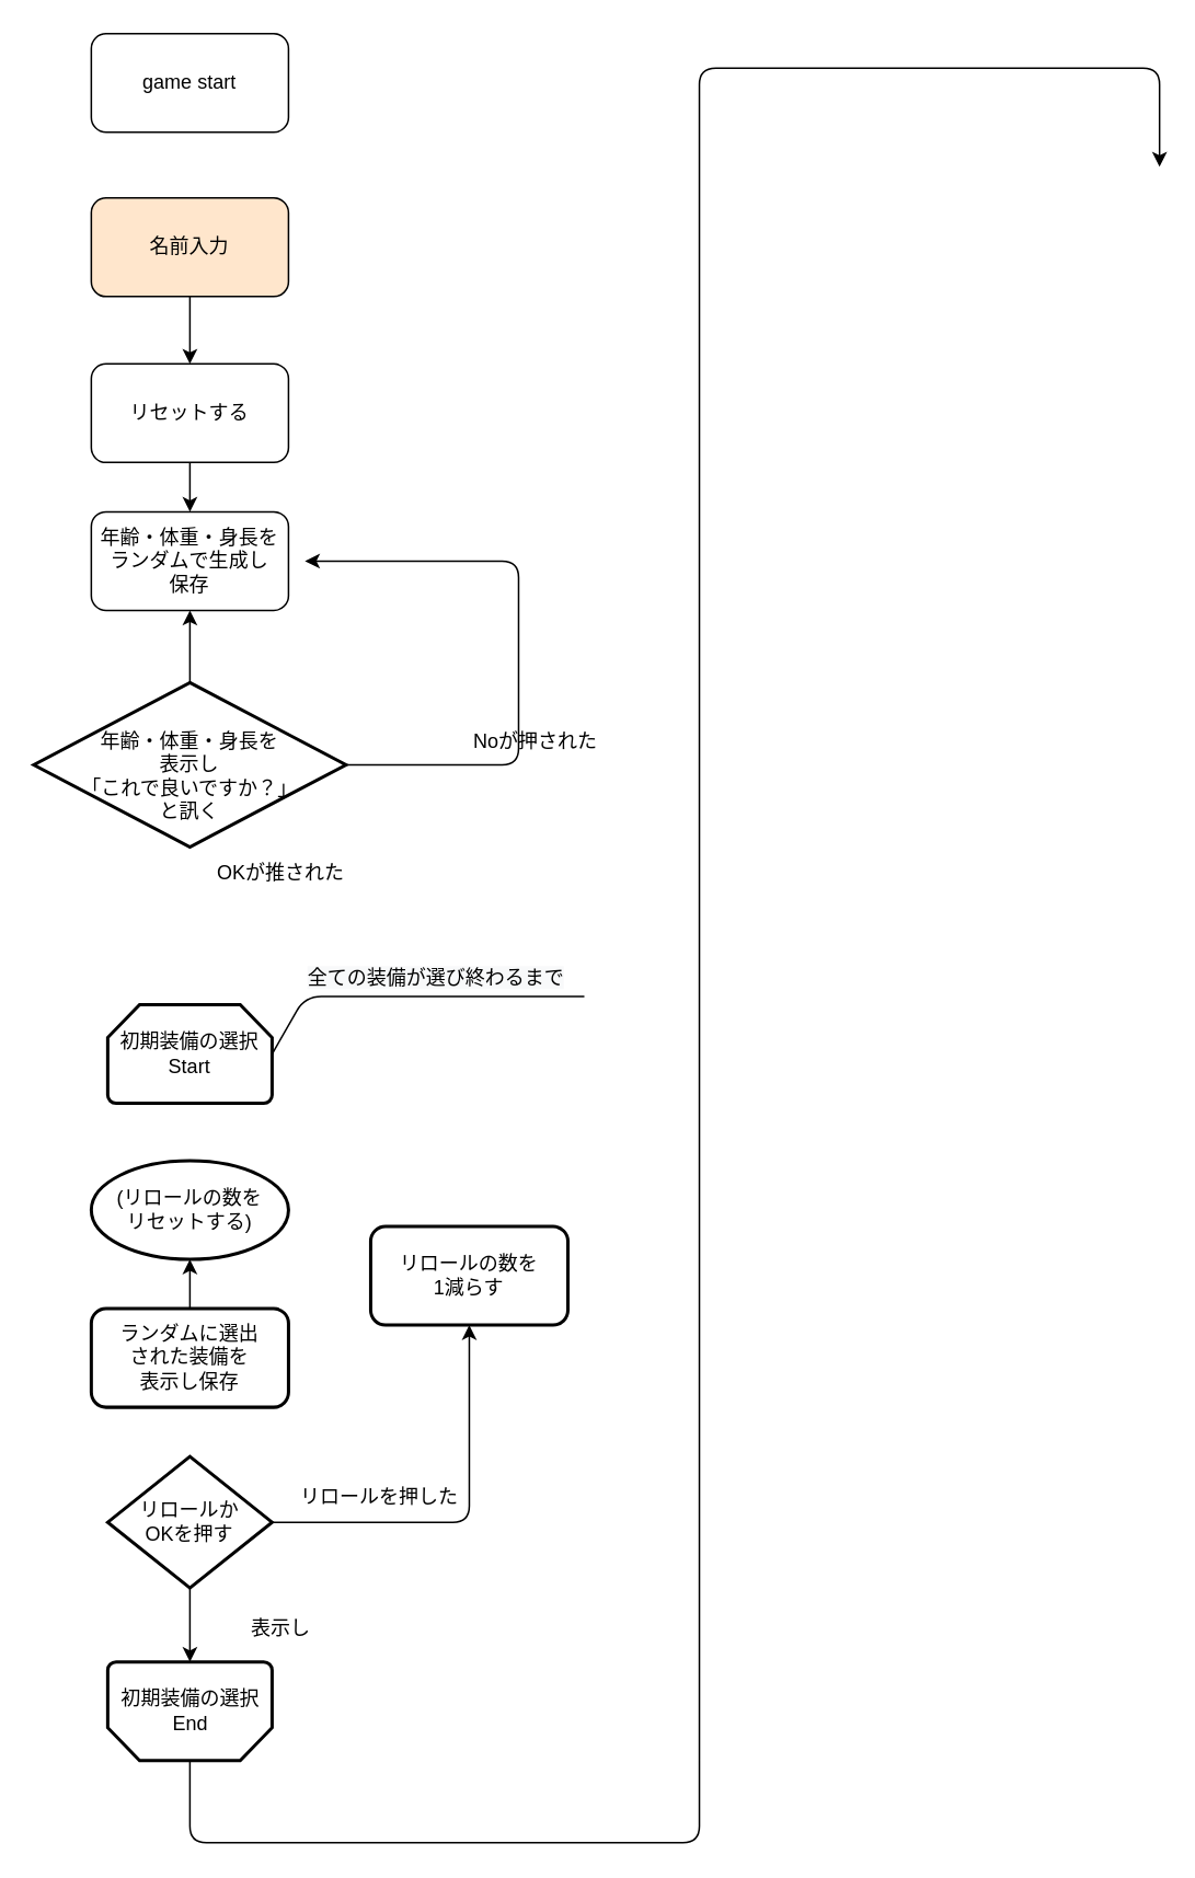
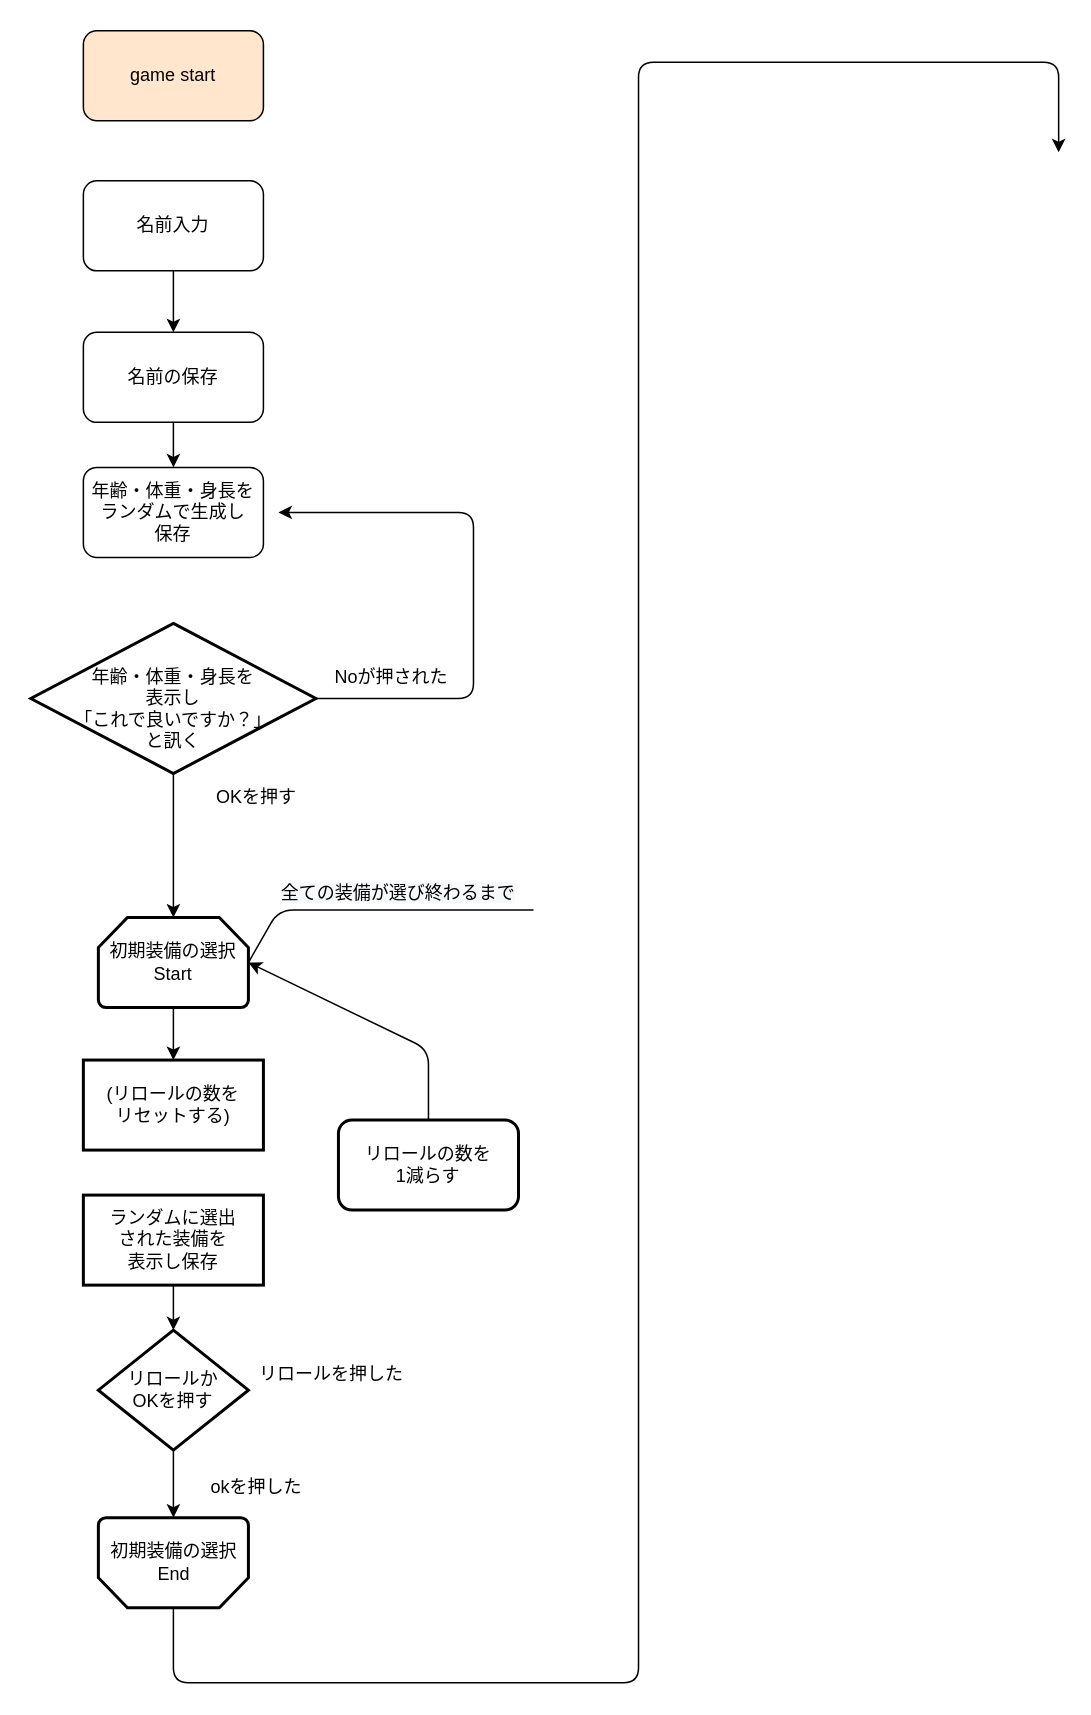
- <mxCell id="2" value="game start" style="rounded=1;whiteSpace=wrap;html=1;" vertex="1" parent="1"><mxGeometry x="55" y="20" width="120" height="60" as="geometry" /></mxCell>
+ <mxCell id="2" value="game start" style="rounded=1;whiteSpace=wrap;html=1;fillColor=#ffe6cc;" vertex="1" parent="1"><mxGeometry x="55" y="20" width="120" height="60" as="geometry" /></mxCell>
- <mxCell id="4" value="名前入力" style="rounded=1;whiteSpace=wrap;html=1;fillColor=#ffe6cc;" vertex="1" parent="1"><mxGeometry x="55" y="120" width="120" height="60" as="geometry" /></mxCell>
+ <mxCell id="4" value="名前入力" style="rounded=1;whiteSpace=wrap;html=1;" vertex="1" parent="1"><mxGeometry x="55" y="120" width="120" height="60" as="geometry" /></mxCell>
- <mxCell id="23" value="リセットする" style="rounded=1;whiteSpace=wrap;html=1;" vertex="1" parent="1"><mxGeometry x="55" y="221" width="120" height="60" as="geometry" /></mxCell>
+ <mxCell id="23" value="名前の保存" style="rounded=1;whiteSpace=wrap;html=1;" vertex="1" parent="1"><mxGeometry x="55" y="221" width="120" height="60" as="geometry" /></mxCell>
- <mxCell id="25" style="edgeStyle=none;html=1;exitX=0.5;exitY=1;exitDx=0;exitDy=0;exitPerimeter=0;" edge="1" parent="1" source="27" target="24"><mxGeometry relative="1" as="geometry" /></mxCell>
+ <mxCell id="25" style="edgeStyle=none;html=1;exitX=0.5;exitY=1;exitDx=0;exitDy=0;exitPerimeter=0;entryX=0.5;entryY=0;entryDx=0;entryDy=0;entryPerimeter=0;" edge="1" parent="1" source="27" target="6"><mxGeometry relative="1" as="geometry" /></mxCell>
- <mxCell id="29" value="Noが押された" style="text;html=1;align=center;verticalAlign=middle;resizable=0;points=[];autosize=1;strokeColor=none;fillColor=none;" vertex="1" parent="1"><mxGeometry x="280" y="441" width="90" height="20" as="geometry" /></mxCell>
+ <mxCell id="29" value="Noが押された" style="text;html=1;align=center;verticalAlign=middle;resizable=0;points=[];autosize=1;strokeColor=none;fillColor=none;" vertex="1" parent="1"><mxGeometry x="215" y="441" width="90" height="20" as="geometry" /></mxCell>
- <mxCell id="28" value="OKが推された" style="text;html=1;align=center;verticalAlign=middle;resizable=0;points=[];autosize=1;strokeColor=none;fillColor=none;" vertex="1" parent="1"><mxGeometry x="125" y="521" width="90" height="20" as="geometry" /></mxCell>
+ <mxCell id="28" value="OKを押す" style="text;html=1;align=center;verticalAlign=middle;resizable=0;points=[];autosize=1;strokeColor=none;fillColor=none;" vertex="1" parent="1"><mxGeometry x="125" y="521" width="90" height="20" as="geometry" /></mxCell>
+ <mxCell id="14" style="edgeStyle=none;html=1;entryX=1;entryY=0.5;entryDx=0;entryDy=0;entryPerimeter=0;" edge="1" parent="1" source="15" target="6"><mxGeometry relative="1" as="geometry"><mxPoint x="285" y="676" as="targetPoint" /><Array as="points"><mxPoint x="285" y="699" /></Array></mxGeometry></mxCell>
+ <mxCell id="5" value="" style="edgeStyle=none;html=1;" edge="1" parent="1" source="6" target="16"><mxGeometry relative="1" as="geometry" /></mxCell>
- <mxCell id="16" value="(リロールの数を&lt;br&gt;リセットする)" style="ellipse;whiteSpace=wrap;html=1;strokeWidth=2;" vertex="1" parent="1"><mxGeometry x="55" y="706" width="120" height="60" as="geometry" /></mxCell>
+ <mxCell id="16" value="(リロールの数を&lt;br&gt;リセットする)" style="whiteSpace=wrap;html=1;strokeWidth=2;" vertex="1" parent="1"><mxGeometry x="55" y="706" width="120" height="60" as="geometry" /></mxCell>
- <mxCell id="9" value="" style="edgeStyle=none;html=1;" edge="1" parent="1" source="10" target="16"><mxGeometry relative="1" as="geometry" /></mxCell>
+ <mxCell id="9" value="" style="edgeStyle=none;html=1;" edge="1" parent="1" source="10" target="13"><mxGeometry relative="1" as="geometry" /></mxCell>
- <mxCell id="10" value="ランダムに選出&lt;br&gt;された装備を&lt;br&gt;表示し保存" style="whiteSpace=wrap;html=1;strokeWidth=2;rounded=1;" vertex="1" parent="1"><mxGeometry x="55" y="796" width="120" height="60" as="geometry" /></mxCell>
+ <mxCell id="10" value="ランダムに選出&lt;br&gt;された装備を&lt;br&gt;表示し保存" style="whiteSpace=wrap;html=1;strokeWidth=2;" vertex="1" parent="1"><mxGeometry x="55" y="796" width="120" height="60" as="geometry" /></mxCell>
- <mxCell id="17" value="リロールを押した" style="text;html=1;align=center;verticalAlign=middle;resizable=0;points=[];autosize=1;strokeColor=none;fillColor=none;" vertex="1" parent="1"><mxGeometry x="175" y="901" width="110" height="20" as="geometry" /></mxCell>
+ <mxCell id="17" value="リロールを押した" style="text;html=1;align=center;verticalAlign=middle;resizable=0;points=[];autosize=1;strokeColor=none;fillColor=none;" vertex="1" parent="1"><mxGeometry x="165" y="906" width="110" height="20" as="geometry" /></mxCell>
- <mxCell id="11" value="" style="edgeStyle=none;html=1;" edge="1" parent="1" source="13" target="15"><mxGeometry relative="1" as="geometry"><Array as="points"><mxPoint x="285" y="926" /></Array></mxGeometry></mxCell>
- <mxCell id="18" value="表示し" style="text;html=1;align=center;verticalAlign=middle;resizable=0;points=[];autosize=1;strokeColor=none;fillColor=none;" vertex="1" parent="1"><mxGeometry x="130" y="981" width="80" height="20" as="geometry" /></mxCell>
+ <mxCell id="18" value="okを押した" style="text;html=1;align=center;verticalAlign=middle;resizable=0;points=[];autosize=1;strokeColor=none;fillColor=none;" vertex="1" parent="1"><mxGeometry x="130" y="981" width="80" height="20" as="geometry" /></mxCell>
